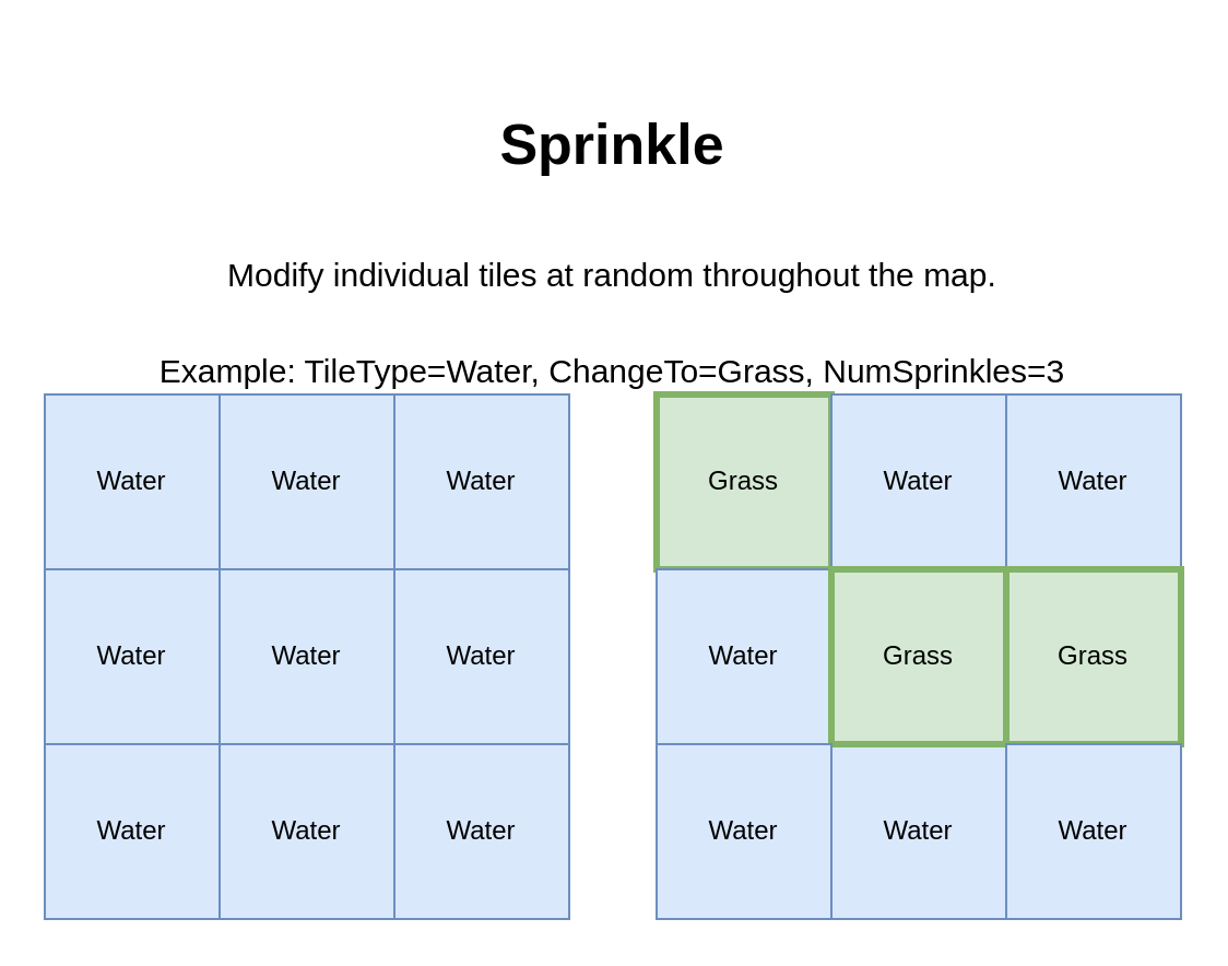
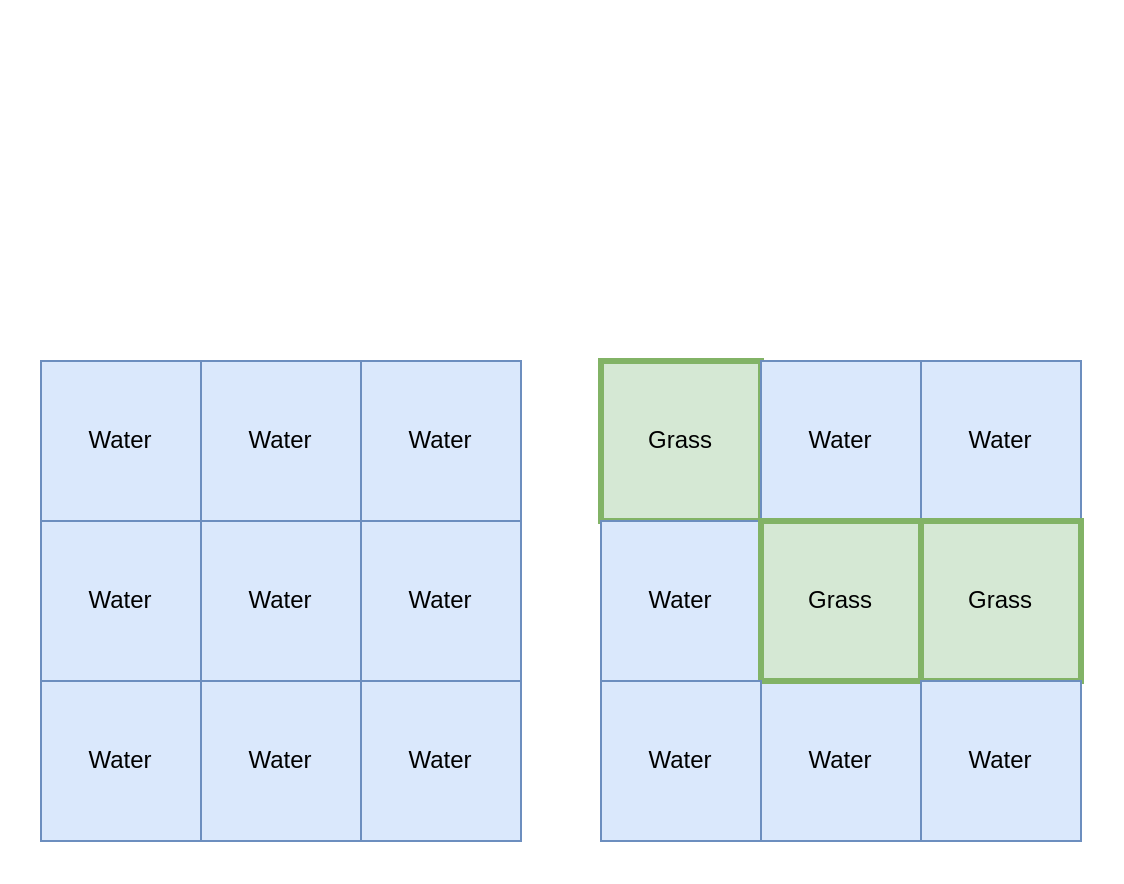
- <mxCell id="2" value="&lt;h1&gt;&lt;font style=&quot;font-size: 26px ; line-height: 120%&quot;&gt;Sprinkle&lt;/font&gt;&lt;/h1&gt;&lt;p&gt;&lt;span style=&quot;font-size: 15px&quot;&gt;Modify individual tiles at random throughout the map.&lt;/span&gt;&lt;/p&gt;&lt;p&gt;&lt;span style=&quot;font-size: 15px&quot;&gt;Example: TileType=Water, ChangeTo=Grass, NumSprinkles=3&lt;/span&gt;&lt;br&gt;&lt;/p&gt;" style="text;html=1;strokeColor=none;fillColor=none;spacing=5;spacingTop=-20;whiteSpace=wrap;overflow=hidden;rounded=0;fontSize=20;align=center;" parent="1" vertex="1"><mxGeometry x="20" y="20" width="520" height="160" as="geometry" /></mxCell>
